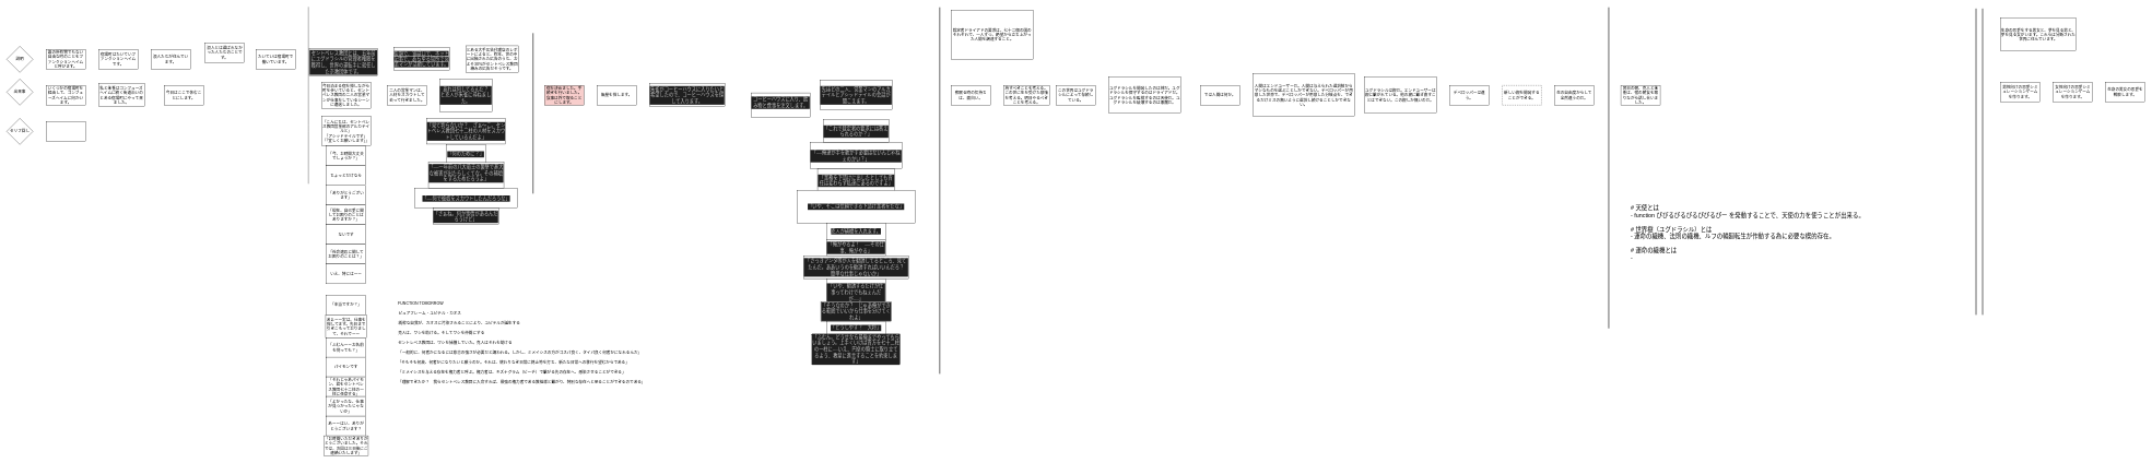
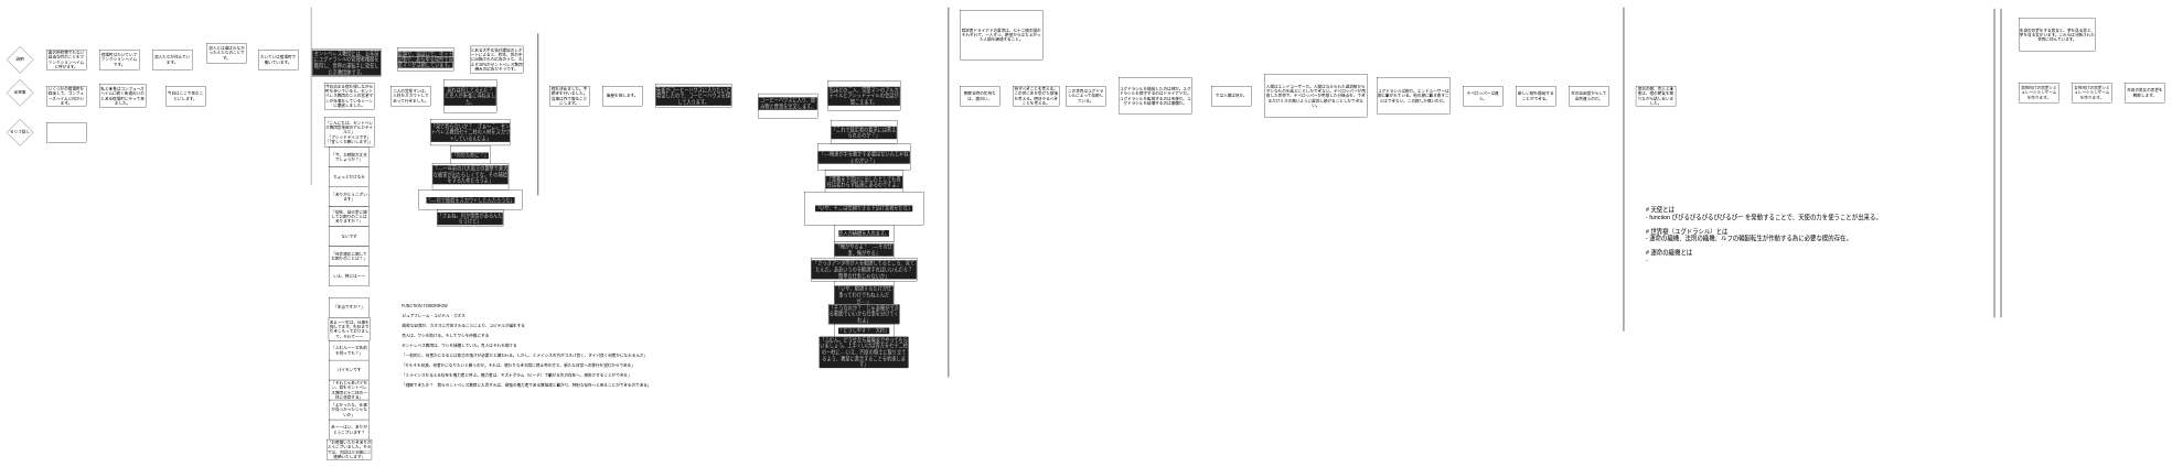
- <mxCell id="41" value="宿を決めました。手続きを行いました。食事は外で取ることにします。" style="whiteSpace=wrap;html=1;fillColor=#f8cecc;" parent="1" vertex="1"><mxGeometry x="1660" y="260" width="120" height="60" as="geometry" /></mxCell>
+ <mxCell id="41" value="宿を決めました。手続きを行いました。食事は外で取ることにします。" style="whiteSpace=wrap;html=1;" parent="1" vertex="1"><mxGeometry x="1660" y="260" width="120" height="60" as="geometry" /></mxCell>
- <mxCell id="80" value="新しい楔を開発することができる。" style="whiteSpace=wrap;html=1;dashed=1;" parent="1" vertex="1"><mxGeometry x="4580" y="260" width="120" height="60" as="geometry" /></mxCell>
+ <mxCell id="80" value="新しい楔を開発することができる。" style="whiteSpace=wrap;html=1;" parent="1" vertex="1"><mxGeometry x="4580" y="260" width="120" height="60" as="geometry" /></mxCell>
